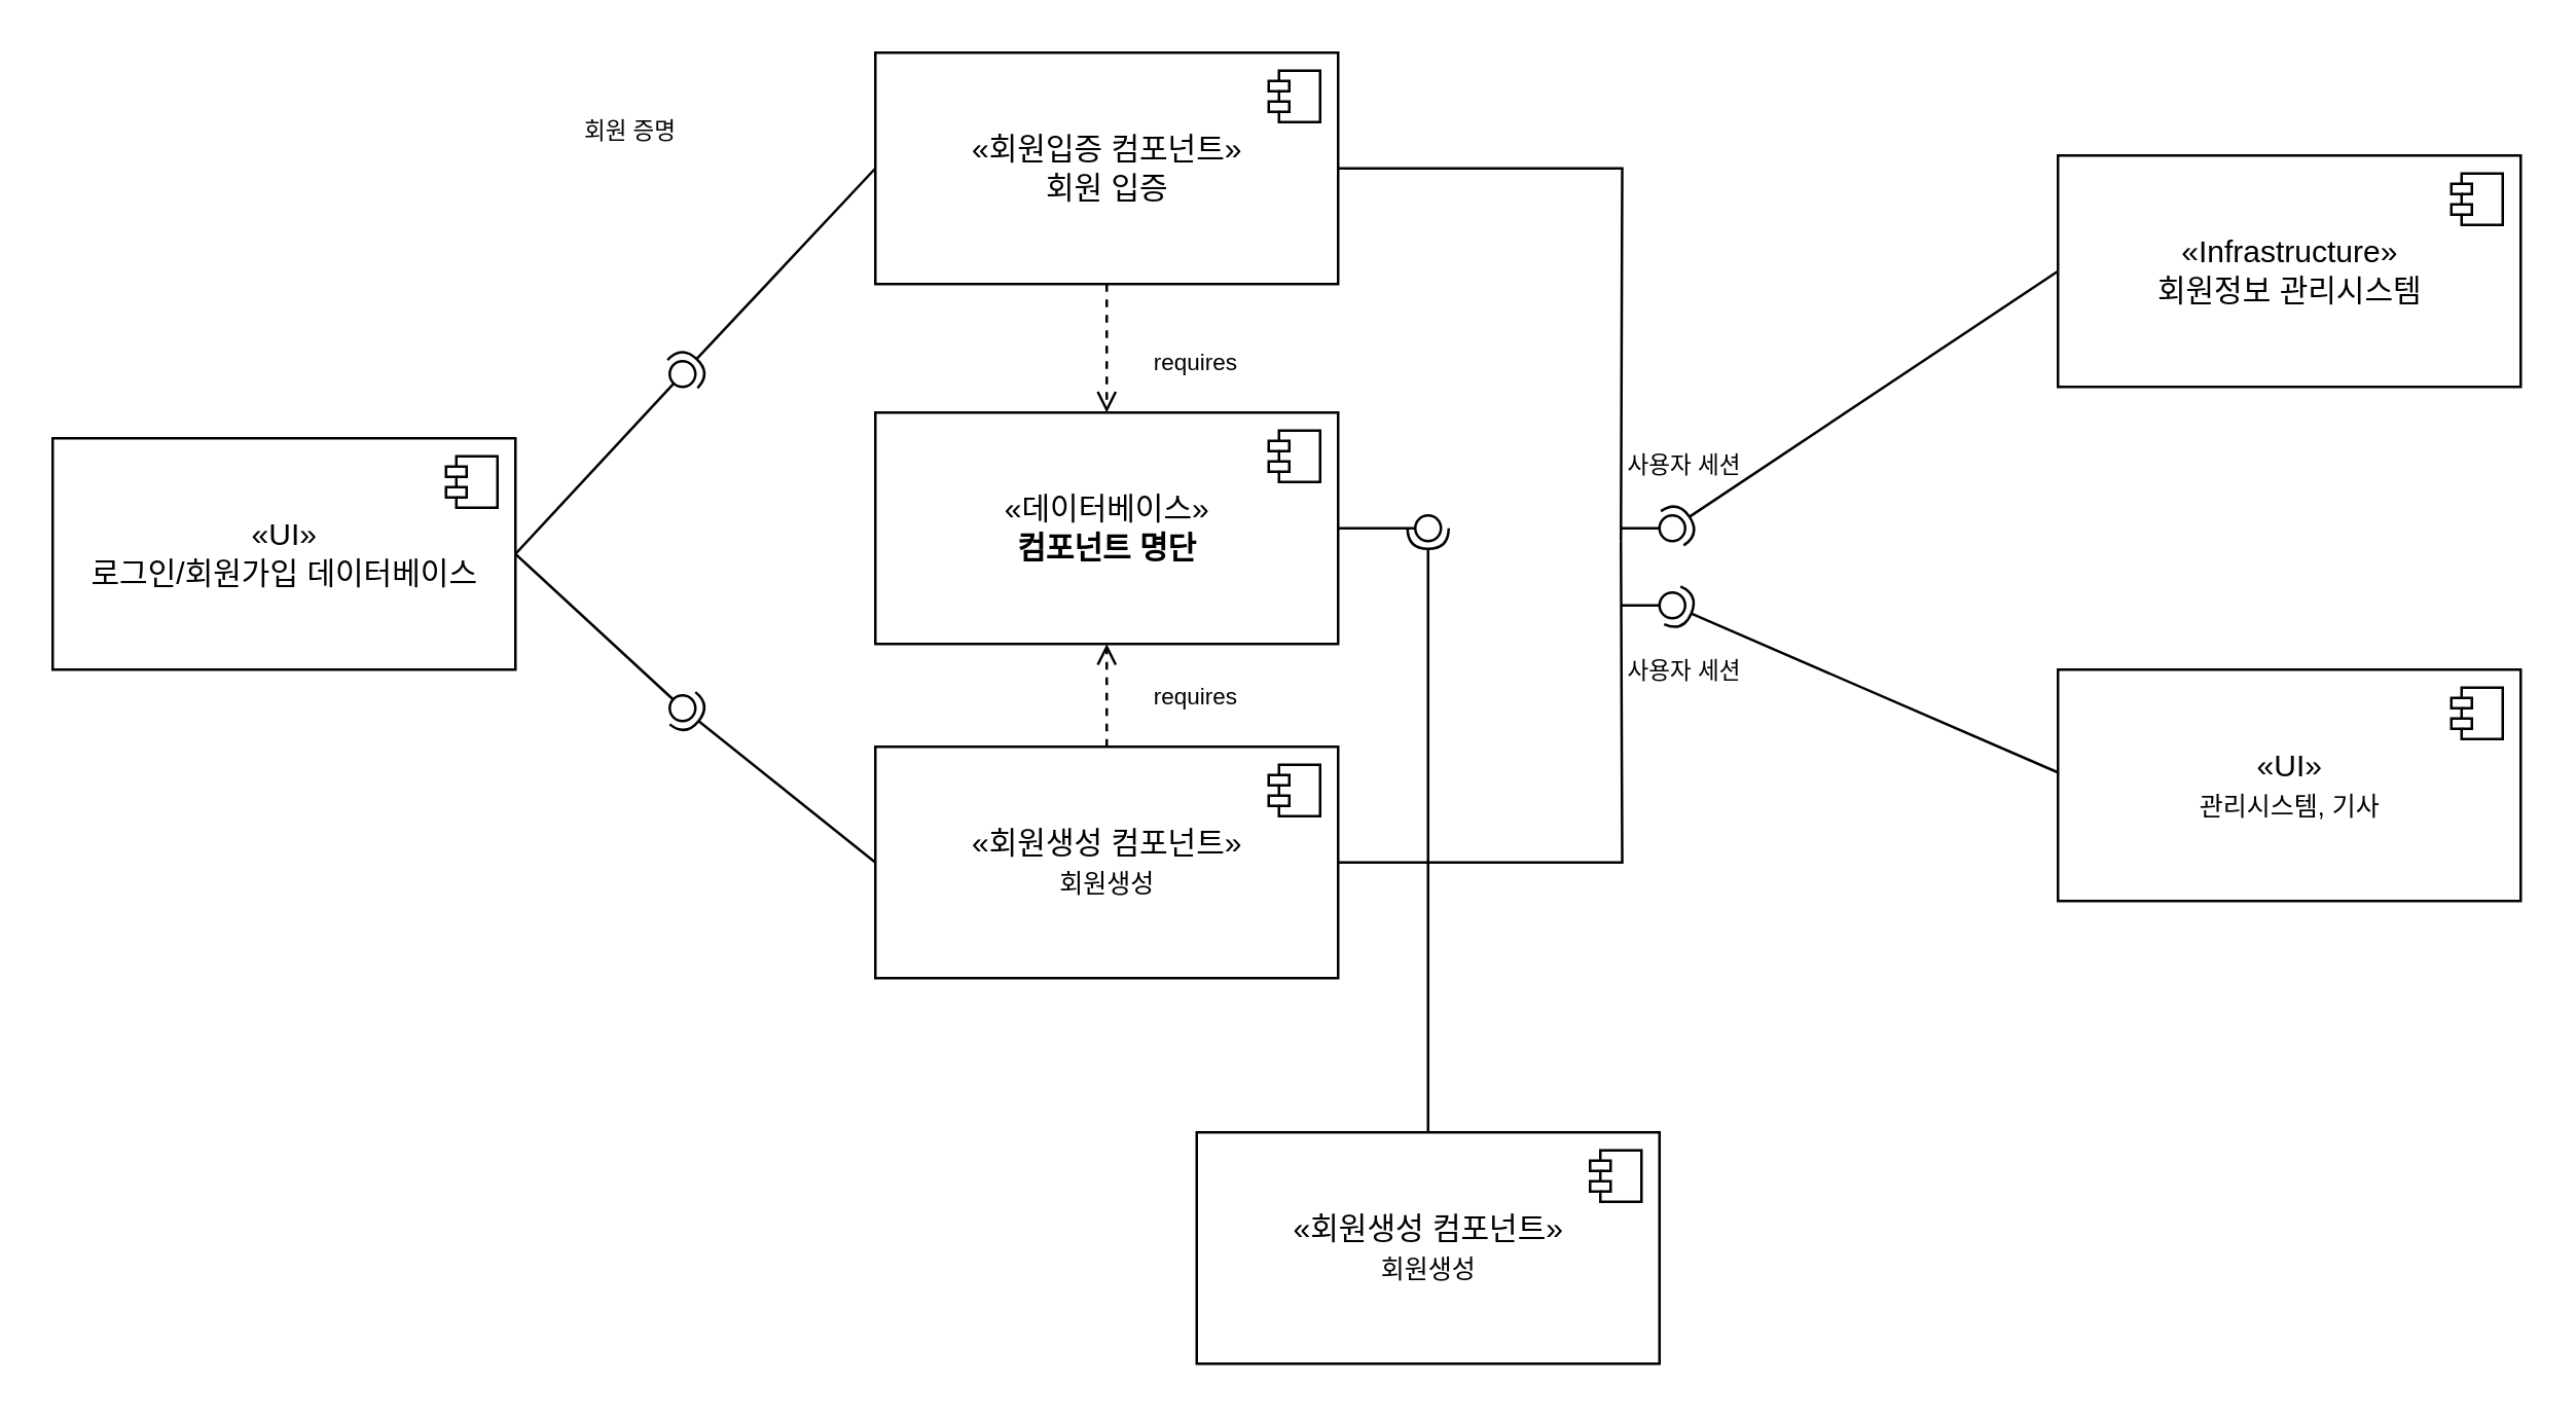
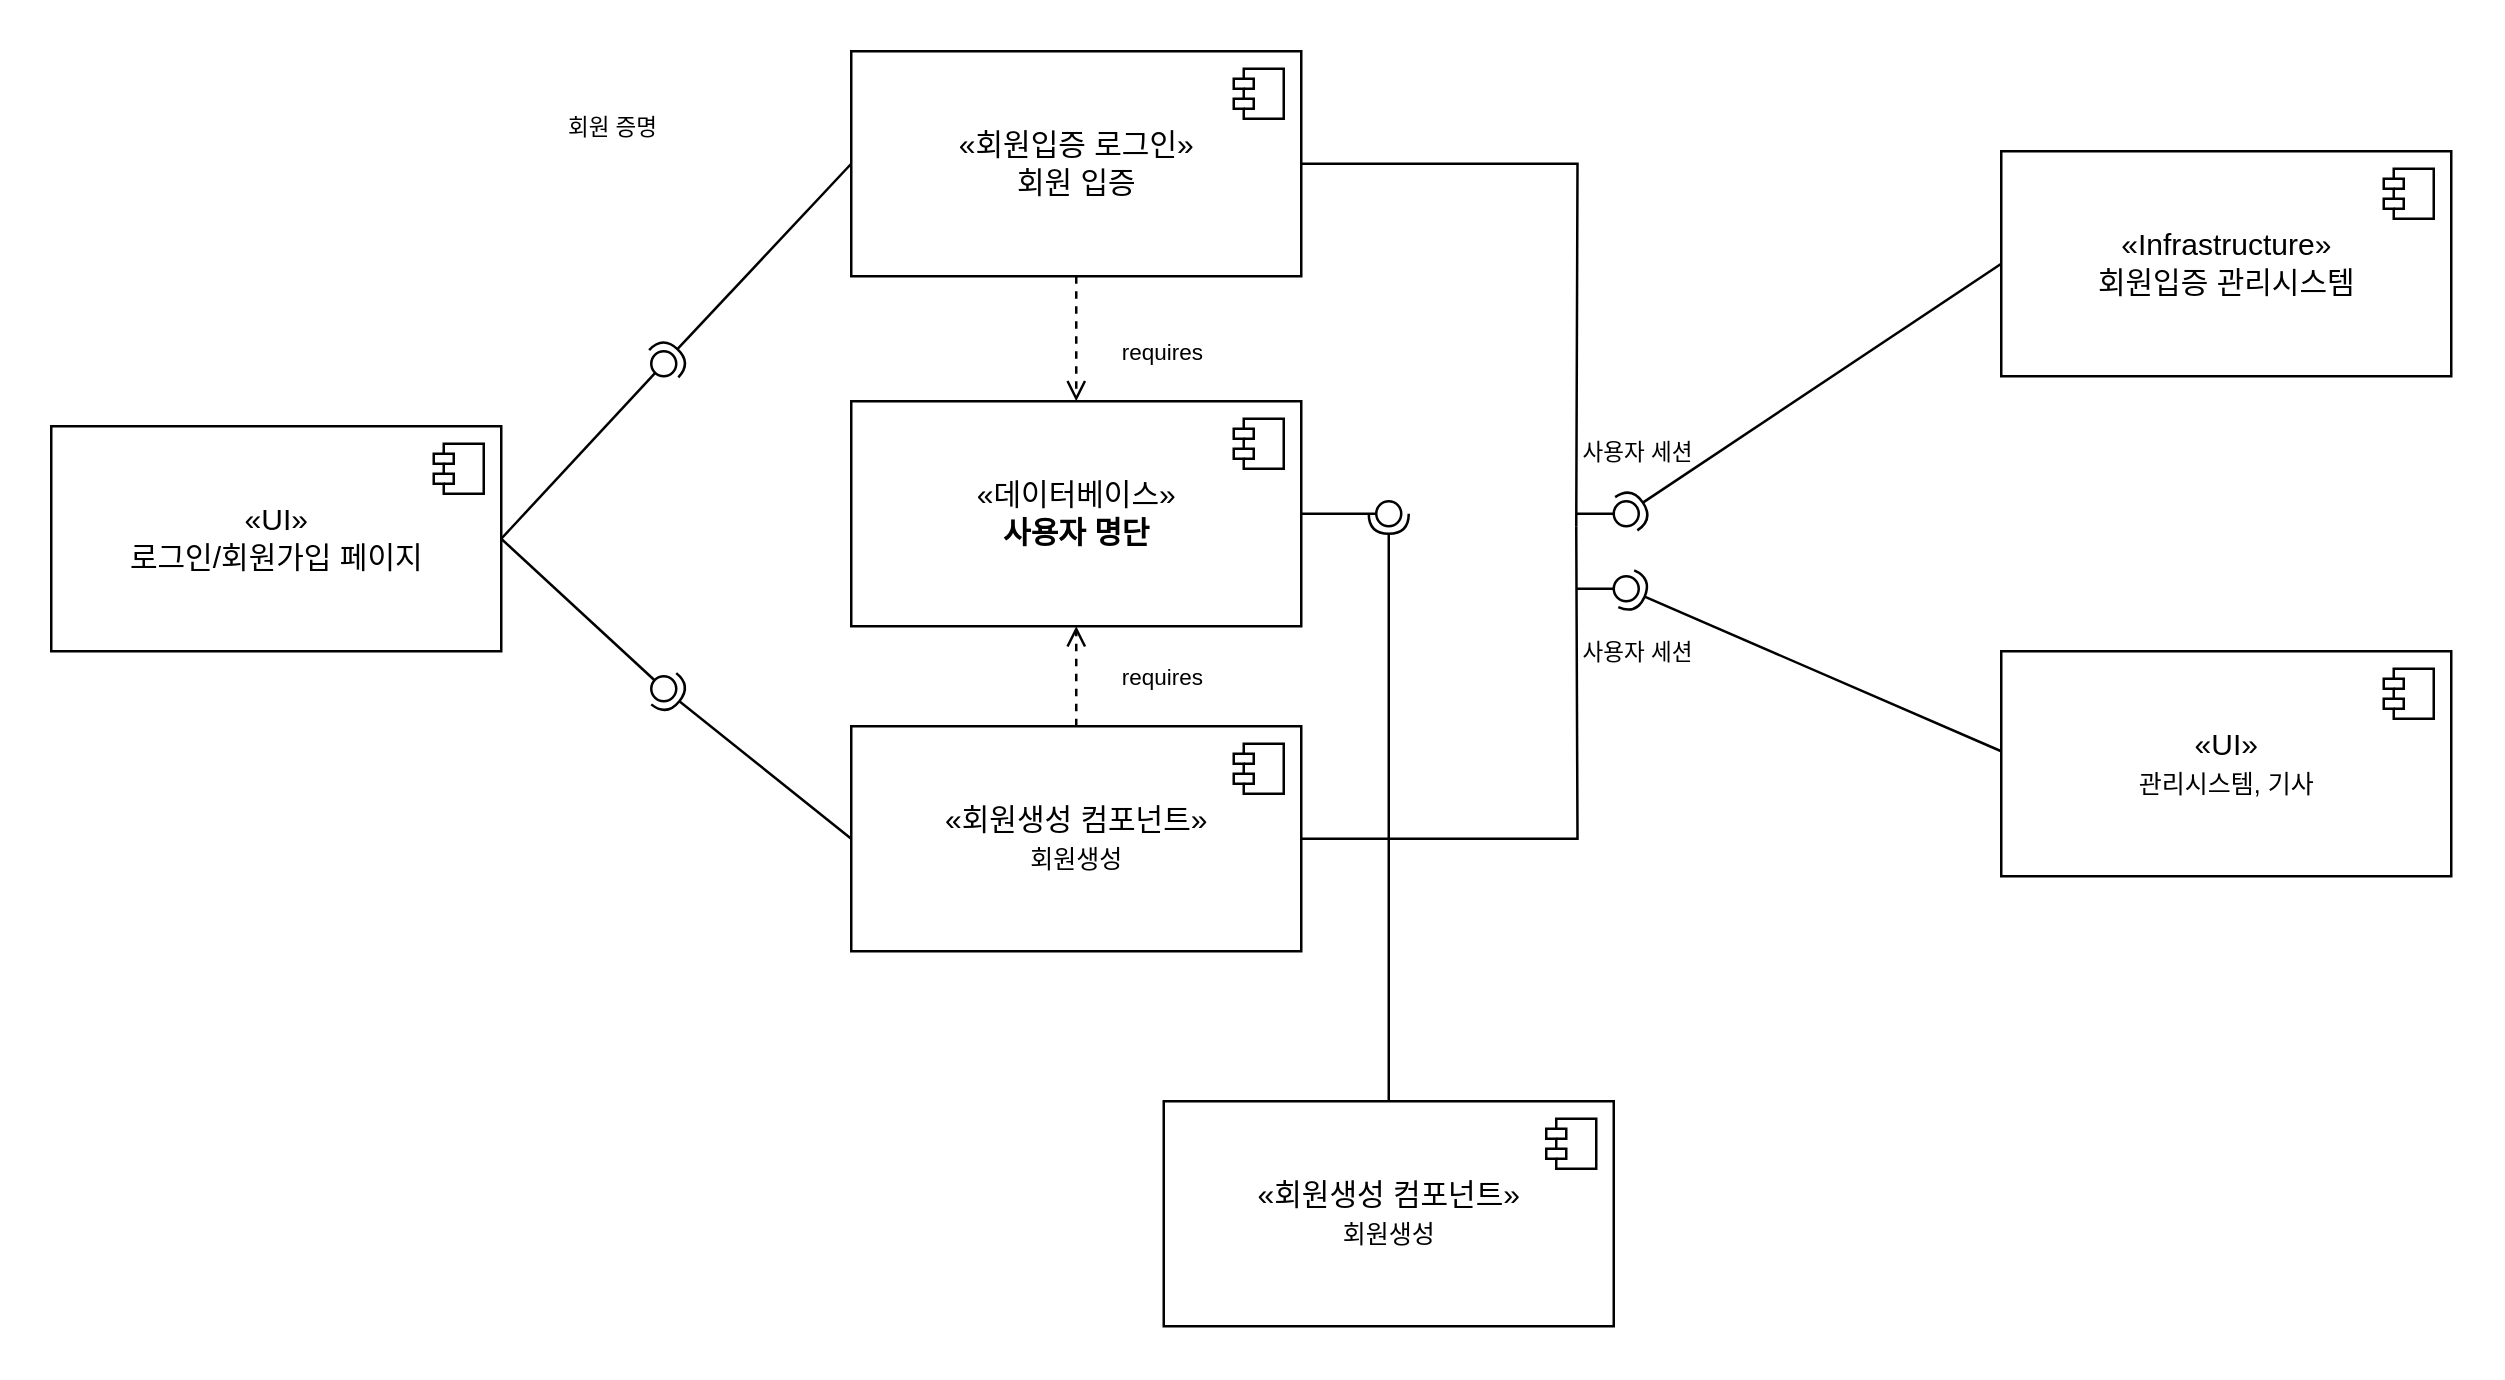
- <mxCell id="9" value="«회원입증 컴포넌트»&lt;br&gt;회원 입증" style="html=1;dropTarget=0;" vertex="1" parent="1"><mxGeometry x="340" y="20" width="180" height="90" as="geometry" /></mxCell>
+ <mxCell id="9" value="«회원입증 로그인»&lt;br&gt;회원 입증" style="html=1;dropTarget=0;" vertex="1" parent="1"><mxGeometry x="340" y="20" width="180" height="90" as="geometry" /></mxCell>
- <mxCell id="25" value="«Infrastructure»&lt;br&gt;회원정보 관리시스템" style="html=1;dropTarget=0;" vertex="1" parent="1"><mxGeometry x="800" y="60" width="180" height="90" as="geometry" /></mxCell>
+ <mxCell id="25" value="«Infrastructure»&lt;br&gt;회원입증 관리시스템" style="html=1;dropTarget=0;" vertex="1" parent="1"><mxGeometry x="800" y="60" width="180" height="90" as="geometry" /></mxCell>
- <mxCell id="18" value="«데이터베이스»&lt;br&gt;&lt;b&gt;컴포넌트 명단&lt;/b&gt;" style="html=1;dropTarget=0;" vertex="1" parent="1"><mxGeometry x="340" y="160" width="180" height="90" as="geometry" /></mxCell>
+ <mxCell id="18" value="«데이터베이스»&lt;br&gt;&lt;b&gt;사용자 명단&lt;/b&gt;" style="html=1;dropTarget=0;" vertex="1" parent="1"><mxGeometry x="340" y="160" width="180" height="90" as="geometry" /></mxCell>
- <mxCell id="2" value="«UI»&lt;br&gt;로그인/회원가입 데이터베이스" style="html=1;dropTarget=0;" vertex="1" parent="1"><mxGeometry x="20" y="170" width="180" height="90" as="geometry" /></mxCell>
+ <mxCell id="2" value="«UI»&lt;br&gt;로그인/회원가입 페이지" style="html=1;dropTarget=0;" vertex="1" parent="1"><mxGeometry x="20" y="170" width="180" height="90" as="geometry" /></mxCell>
